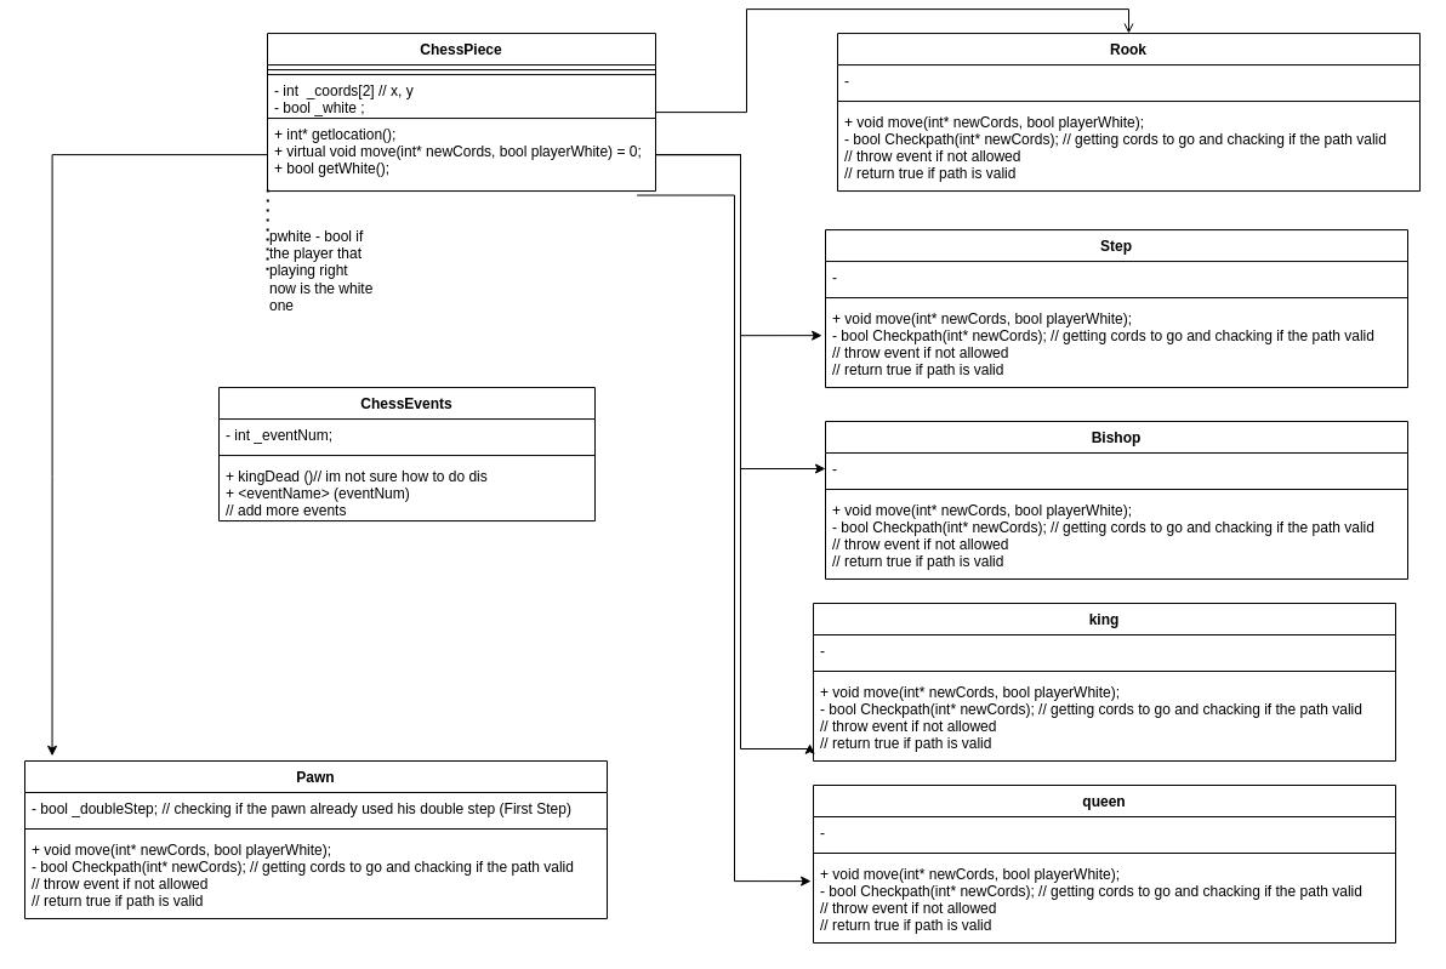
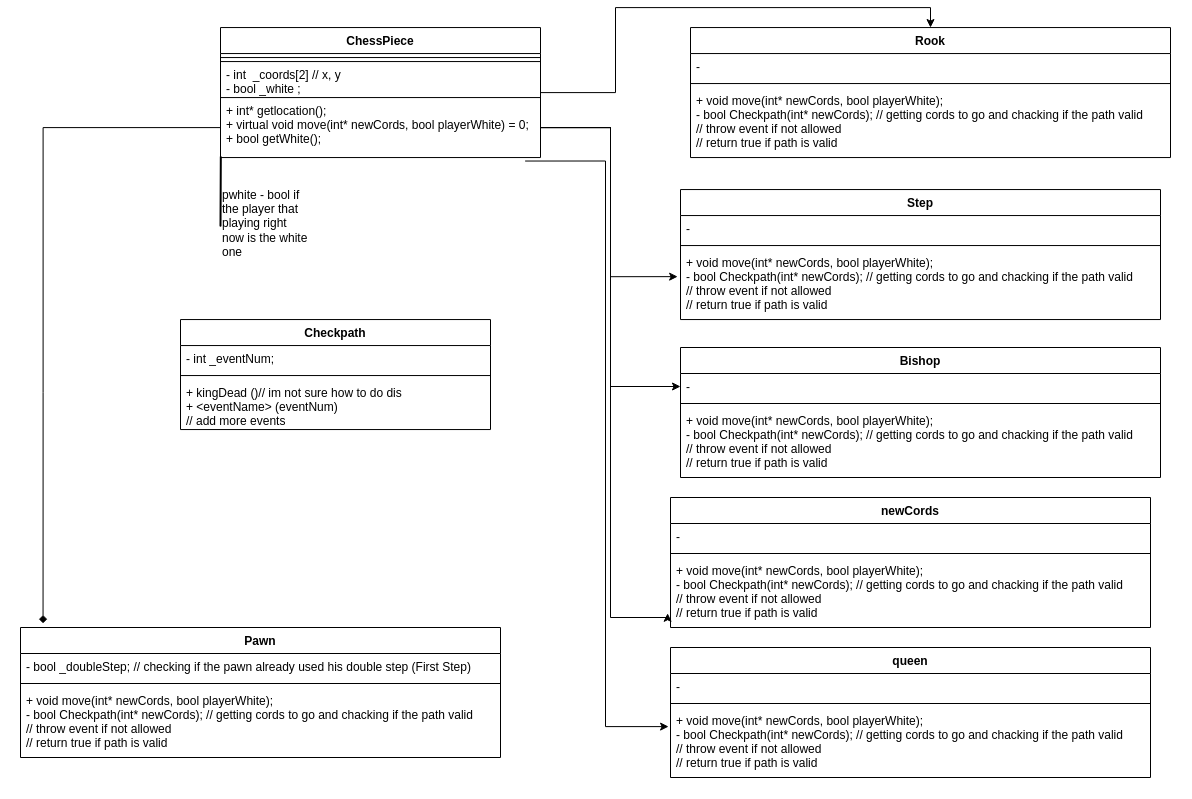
- <mxCell id="2" style="edgeStyle=orthogonalEdgeStyle;rounded=0;orthogonalLoop=1;jettySize=auto;html=1;entryX=0.5;entryY=0;entryDx=0;entryDy=0;endArrow=open;" parent="1" source="3" target="12" edge="1"><mxGeometry relative="1" as="geometry" /></mxCell>
+ <mxCell id="2" style="edgeStyle=orthogonalEdgeStyle;rounded=0;orthogonalLoop=1;jettySize=auto;html=1;entryX=0.5;entryY=0;entryDx=0;entryDy=0;" parent="1" source="3" target="12" edge="1"><mxGeometry relative="1" as="geometry" /></mxCell>
- <mxCell id="16" value="" style="endArrow=none;dashed=1;html=1;dashPattern=1 3;strokeWidth=2;entryX=0;entryY=0.5;entryDx=0;entryDy=0;exitX=0.001;exitY=0.984;exitDx=0;exitDy=0;exitPerimeter=0;" parent="1" target="7" edge="1" source="6"><mxGeometry width="50" height="50" relative="1" as="geometry"><mxPoint x="530" y="120" as="sourcePoint" /><mxPoint x="570" y="80" as="targetPoint" /><Array as="points"><mxPoint x="220" y="220" /></Array></mxGeometry></mxCell>
+ <mxCell id="16" value="" style="endArrow=none;dashed=0;html=1;dashPattern=1 3;strokeWidth=2;entryX=0;entryY=0.5;entryDx=0;entryDy=0;exitX=0.001;exitY=0.984;exitDx=0;exitDy=0;exitPerimeter=0;" parent="1" target="7" edge="1" source="6"><mxGeometry width="50" height="50" relative="1" as="geometry"><mxPoint x="530" y="120" as="sourcePoint" /><mxPoint x="570" y="80" as="targetPoint" /><Array as="points"><mxPoint x="220" y="220" /></Array></mxGeometry></mxCell>
- <mxCell id="8" value="ChessEvents&#10;" style="swimlane;fontStyle=1;align=center;verticalAlign=top;childLayout=stackLayout;horizontal=1;startSize=26;horizontalStack=0;resizeParent=1;resizeParentMax=0;resizeLast=0;collapsible=1;marginBottom=0;rounded=0;shadow=0;glass=0;sketch=0;strokeColor=#000000;" parent="1" vertex="1"><mxGeometry x="180" y="312.06" width="310" height="110" as="geometry" /></mxCell>
+ <mxCell id="8" value="Checkpath&#10;" style="swimlane;fontStyle=1;align=center;verticalAlign=top;childLayout=stackLayout;horizontal=1;startSize=26;horizontalStack=0;resizeParent=1;resizeParentMax=0;resizeLast=0;collapsible=1;marginBottom=0;rounded=0;shadow=0;glass=0;sketch=0;strokeColor=#000000;" parent="1" vertex="1"><mxGeometry x="180" y="312.06" width="310" height="110" as="geometry" /></mxCell>
- <mxCell id="29" value="king&#10;" style="swimlane;fontStyle=1;align=center;verticalAlign=top;childLayout=stackLayout;horizontal=1;startSize=26;horizontalStack=0;resizeParent=1;resizeParentMax=0;resizeLast=0;collapsible=1;marginBottom=0;" vertex="1" parent="1"><mxGeometry x="670" y="490" width="480" height="130" as="geometry" /></mxCell>
+ <mxCell id="29" value="newCords&#10;" style="swimlane;fontStyle=1;align=center;verticalAlign=top;childLayout=stackLayout;horizontal=1;startSize=26;horizontalStack=0;resizeParent=1;resizeParentMax=0;resizeLast=0;collapsible=1;marginBottom=0;" vertex="1" parent="1"><mxGeometry x="670" y="490" width="480" height="130" as="geometry" /></mxCell>
- <mxCell id="41" style="edgeStyle=orthogonalEdgeStyle;rounded=0;orthogonalLoop=1;jettySize=auto;html=1;entryX=0.047;entryY=-0.032;entryDx=0;entryDy=0;entryPerimeter=0;" edge="1" parent="1" source="6" target="37"><mxGeometry relative="1" as="geometry" /></mxCell>
+ <mxCell id="41" style="edgeStyle=orthogonalEdgeStyle;rounded=0;orthogonalLoop=1;jettySize=auto;html=1;entryX=0.047;entryY=-0.032;entryDx=0;entryDy=0;entryPerimeter=0;endArrow=diamond;" edge="1" parent="1" source="6" target="37"><mxGeometry relative="1" as="geometry" /></mxCell>
